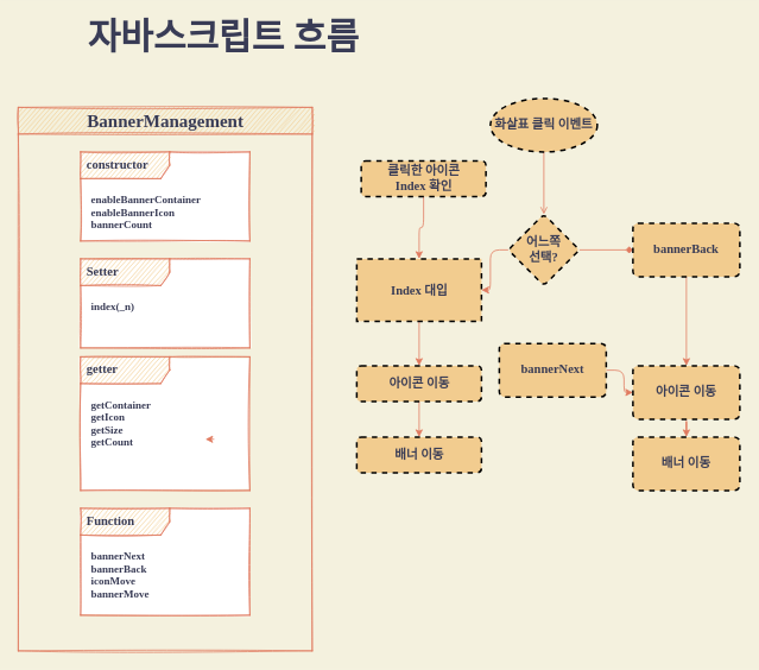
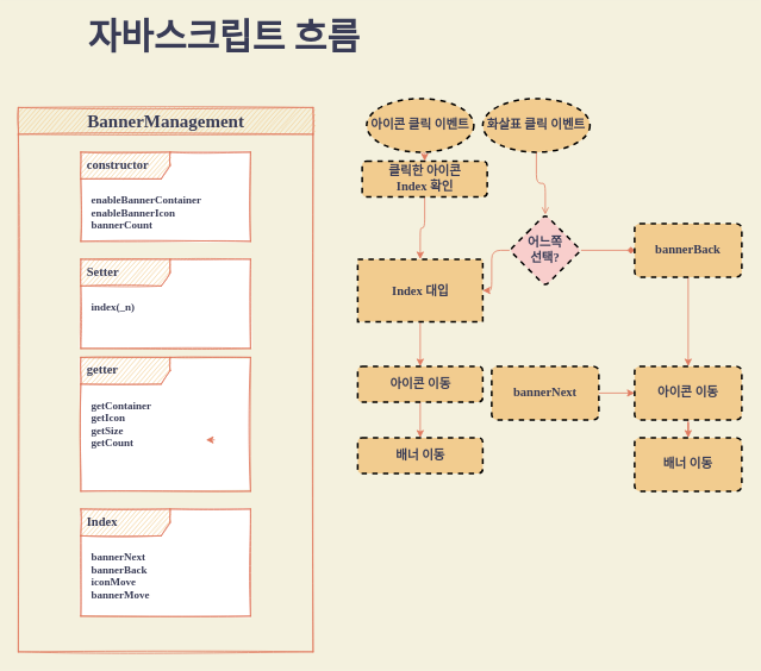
+ <mxCell id="15" value="아이콘 클릭 이벤트" style="ellipse;whiteSpace=wrap;html=1;rounded=1;dashed=1;fontFamily=Noto Sans KR;fontSource=https%3A%2F%2Ffonts.googleapis.com%2Fcss%3Ffamily%3DNoto%2BSans%2BKR;fontSize=14;fontColor=#393C56;fontStyle=1;strokeWidth=2;fillColor=#F2CC8F;arcSize=10;sketch=0;" vertex="1" parent="1"><mxGeometry x="410" y="110" width="120" height="60" as="geometry" /></mxCell>
- <mxCell id="22" value="화살표 클릭 이벤트" style="ellipse;whiteSpace=wrap;html=1;rounded=1;dashed=1;fontFamily=Noto Sans KR;fontSource=https%3A%2F%2Ffonts.googleapis.com%2Fcss%3Ffamily%3DNoto%2BSans%2BKR;fontSize=14;fontColor=#393C56;fontStyle=1;strokeWidth=2;fillColor=#F2CC8F;arcSize=10;sketch=0;" vertex="1" parent="1"><mxGeometry x="550" y="110" width="120" height="60" as="geometry" /></mxCell>
+ <mxCell id="22" value="화살표 클릭 이벤트" style="ellipse;whiteSpace=wrap;html=1;rounded=1;dashed=1;fontFamily=Noto Sans KR;fontSource=https%3A%2F%2Ffonts.googleapis.com%2Fcss%3Ffamily%3DNoto%2BSans%2BKR;fontSize=14;fontColor=#393C56;fontStyle=1;strokeWidth=2;fillColor=#F2CC8F;arcSize=10;sketch=0;" vertex="1" parent="1"><mxGeometry x="540" y="110" width="120" height="60" as="geometry" /></mxCell>
+ <mxCell id="14" style="edgeStyle=orthogonalEdgeStyle;curved=0;rounded=1;sketch=0;orthogonalLoop=1;jettySize=auto;html=1;exitX=0.5;exitY=1;exitDx=0;exitDy=0;entryX=0.5;entryY=0;entryDx=0;entryDy=0;fontFamily=Tahoma;fontSize=14;fontColor=#393C56;strokeColor=#E07A5F;fillColor=#F2CC8F;" edge="1" parent="1" source="15" target="13"><mxGeometry relative="1" as="geometry" /></mxCell>
- <mxCell id="25" value="어느쪽&lt;br&gt;선택?" style="rhombus;whiteSpace=wrap;html=1;rounded=1;dashed=1;fontFamily=Noto Sans KR;fontSource=https%3A%2F%2Ffonts.googleapis.com%2Fcss%3Ffamily%3DNoto%2BSans%2BKR;fontSize=14;fontColor=#393C56;fontStyle=1;strokeWidth=2;fillColor=#F2CC8F;arcSize=10;sketch=0;" vertex="1" parent="1"><mxGeometry x="570" y="240" width="80" height="80" as="geometry" /></mxCell>
+ <mxCell id="25" value="어느쪽&lt;br&gt;선택?" style="rhombus;whiteSpace=wrap;html=1;rounded=1;dashed=1;fontFamily=Noto Sans KR;fontSource=https%3A%2F%2Ffonts.googleapis.com%2Fcss%3Ffamily%3DNoto%2BSans%2BKR;fontSize=14;fontColor=#393C56;fontStyle=1;strokeWidth=2;fillColor=#f8cecc;arcSize=10;sketch=0;" vertex="1" parent="1"><mxGeometry x="570" y="240" width="80" height="80" as="geometry" /></mxCell>
- <mxCell id="29" value="bannerNext" style="whiteSpace=wrap;html=1;rounded=1;dashed=1;fontFamily=Noto Sans KR;fontSource=https%3A%2F%2Ffonts.googleapis.com%2Fcss%3Ffamily%3DNoto%2BSans%2BKR;fontSize=14;fontColor=#393C56;fontStyle=1;strokeWidth=2;fillColor=#F2CC8F;arcSize=10;sketch=0;" vertex="1" parent="1"><mxGeometry x="560" y="385" width="120" height="60" as="geometry" /></mxCell>
+ <mxCell id="29" value="bannerNext" style="whiteSpace=wrap;html=1;rounded=1;dashed=1;fontFamily=Noto Sans KR;fontSource=https%3A%2F%2Ffonts.googleapis.com%2Fcss%3Ffamily%3DNoto%2BSans%2BKR;fontSize=14;fontColor=#393C56;fontStyle=1;strokeWidth=2;fillColor=#F2CC8F;arcSize=10;sketch=0;" vertex="1" parent="1"><mxGeometry x="550" y="410" width="120" height="60" as="geometry" /></mxCell>
- <mxCell id="8" value="&lt;span style=&quot;font-size: 14px&quot;&gt;Function&lt;/span&gt;" style="shape=umlFrame;tabPosition=left;html=1;boundedLbl=1;labelInHeader=1;width=100;height=30;swimlaneFillColor=#ffffff;align=left;spacingLeft=5;sketch=1;fillColor=#F2CC8F;strokeColor=#E07A5F;fontColor=#393C56;fontStyle=1;fontFamily=Times New Roman;" vertex="1" parent="2"><mxGeometry x="70" y="450" width="190" height="120" as="geometry" /></mxCell>
+ <mxCell id="8" value="&lt;span style=&quot;font-size: 14px&quot;&gt;Index&lt;/span&gt;" style="shape=umlFrame;tabPosition=left;html=1;boundedLbl=1;labelInHeader=1;width=100;height=30;swimlaneFillColor=#ffffff;align=left;spacingLeft=5;sketch=1;fillColor=#F2CC8F;strokeColor=#E07A5F;fontColor=#393C56;fontStyle=1;fontFamily=Times New Roman;" vertex="1" parent="2"><mxGeometry x="70" y="450" width="190" height="120" as="geometry" /></mxCell>
